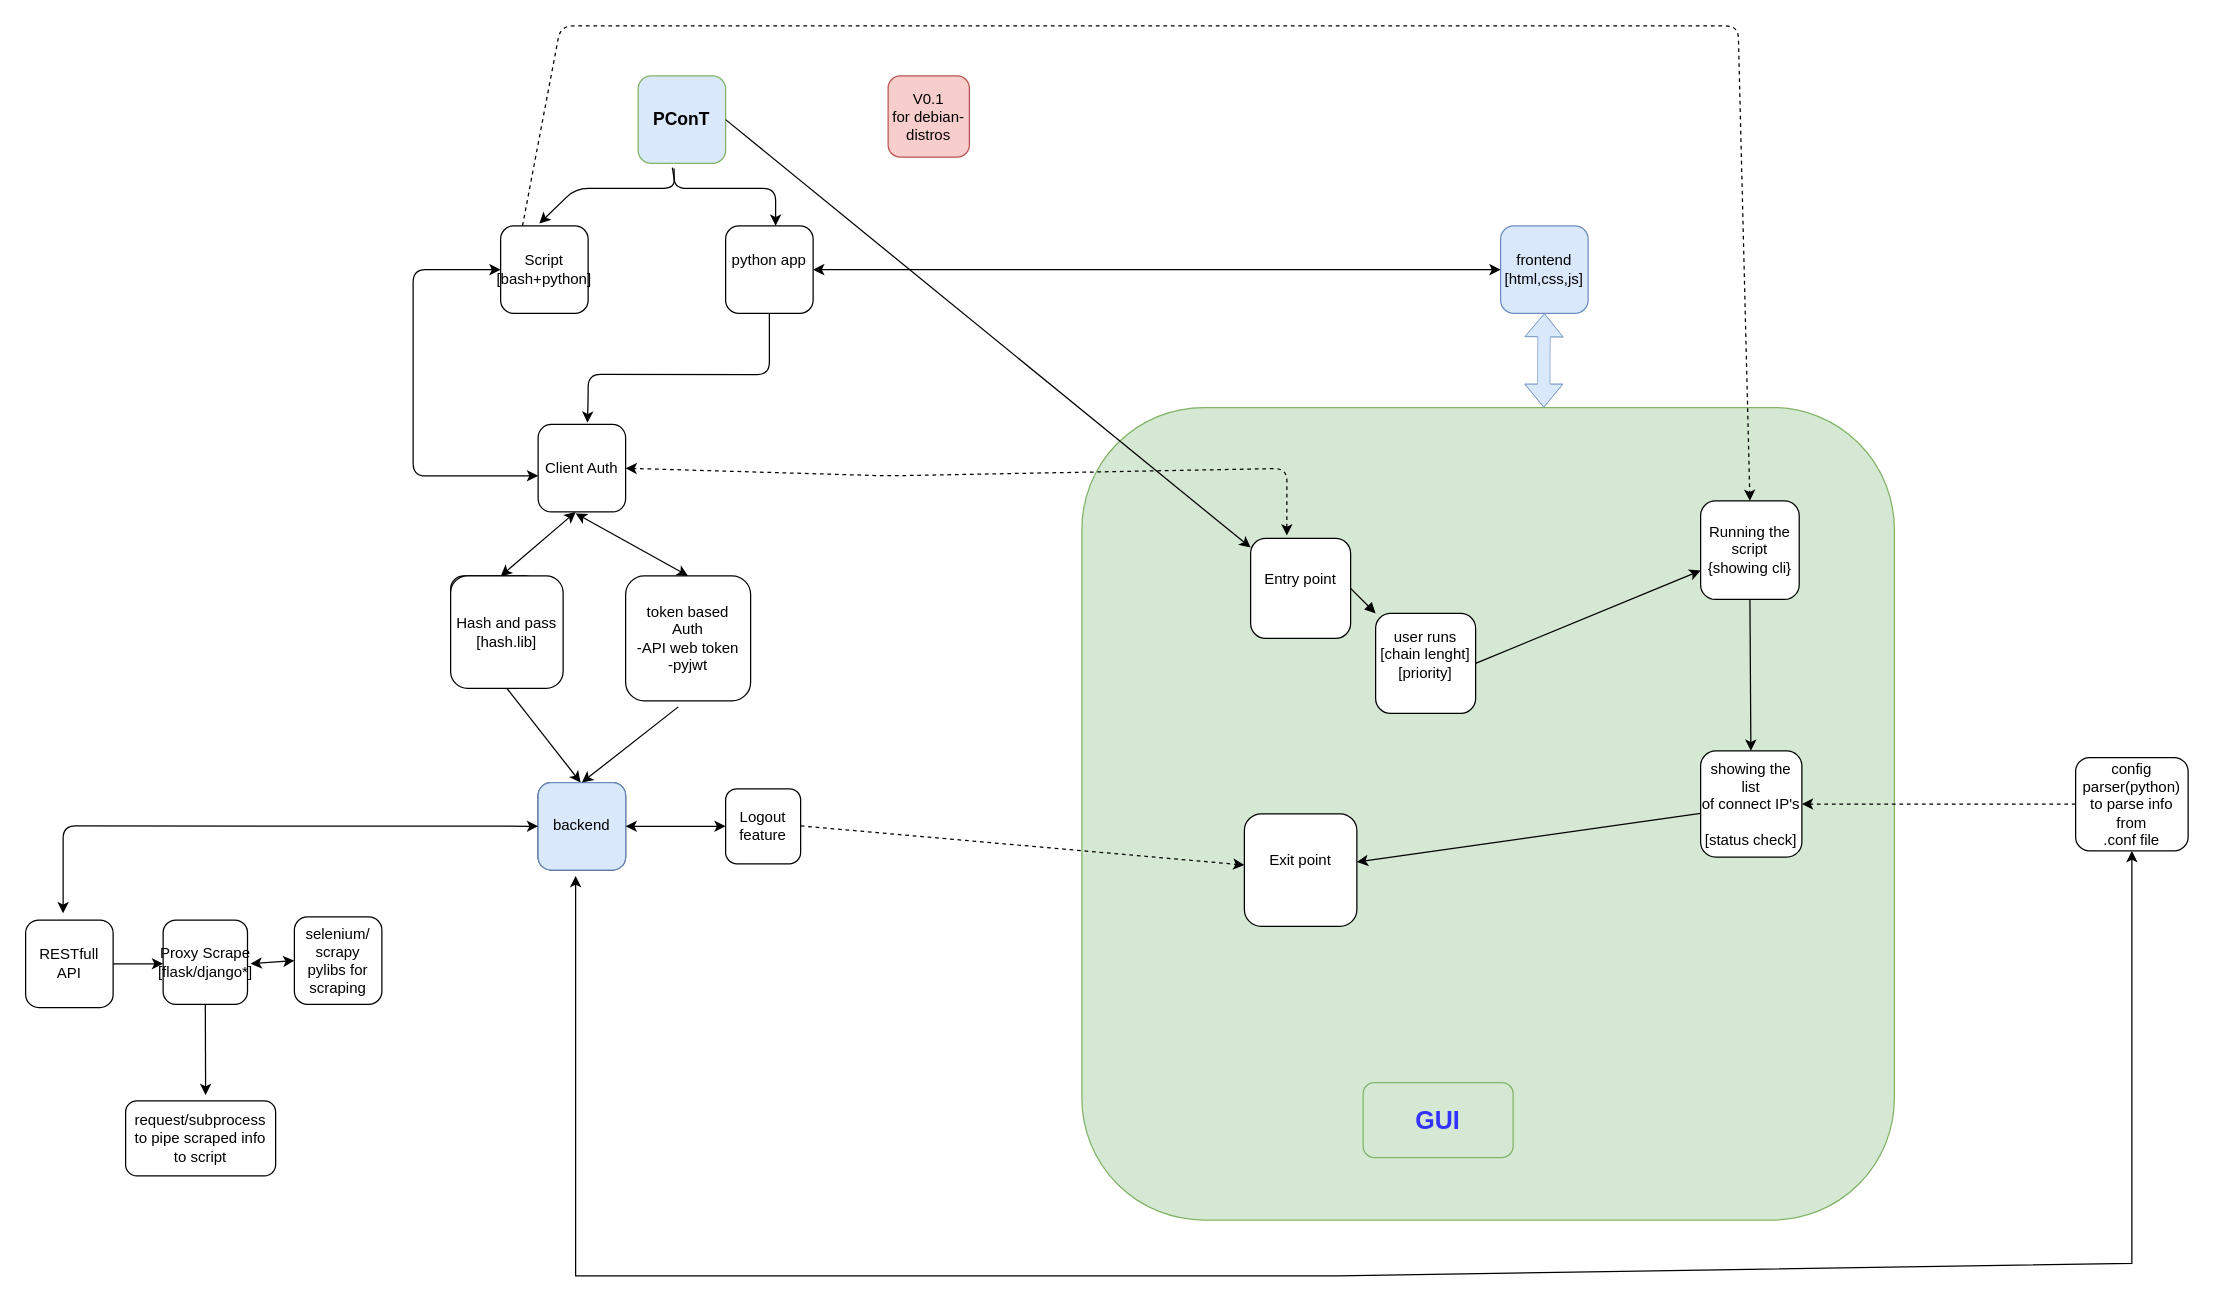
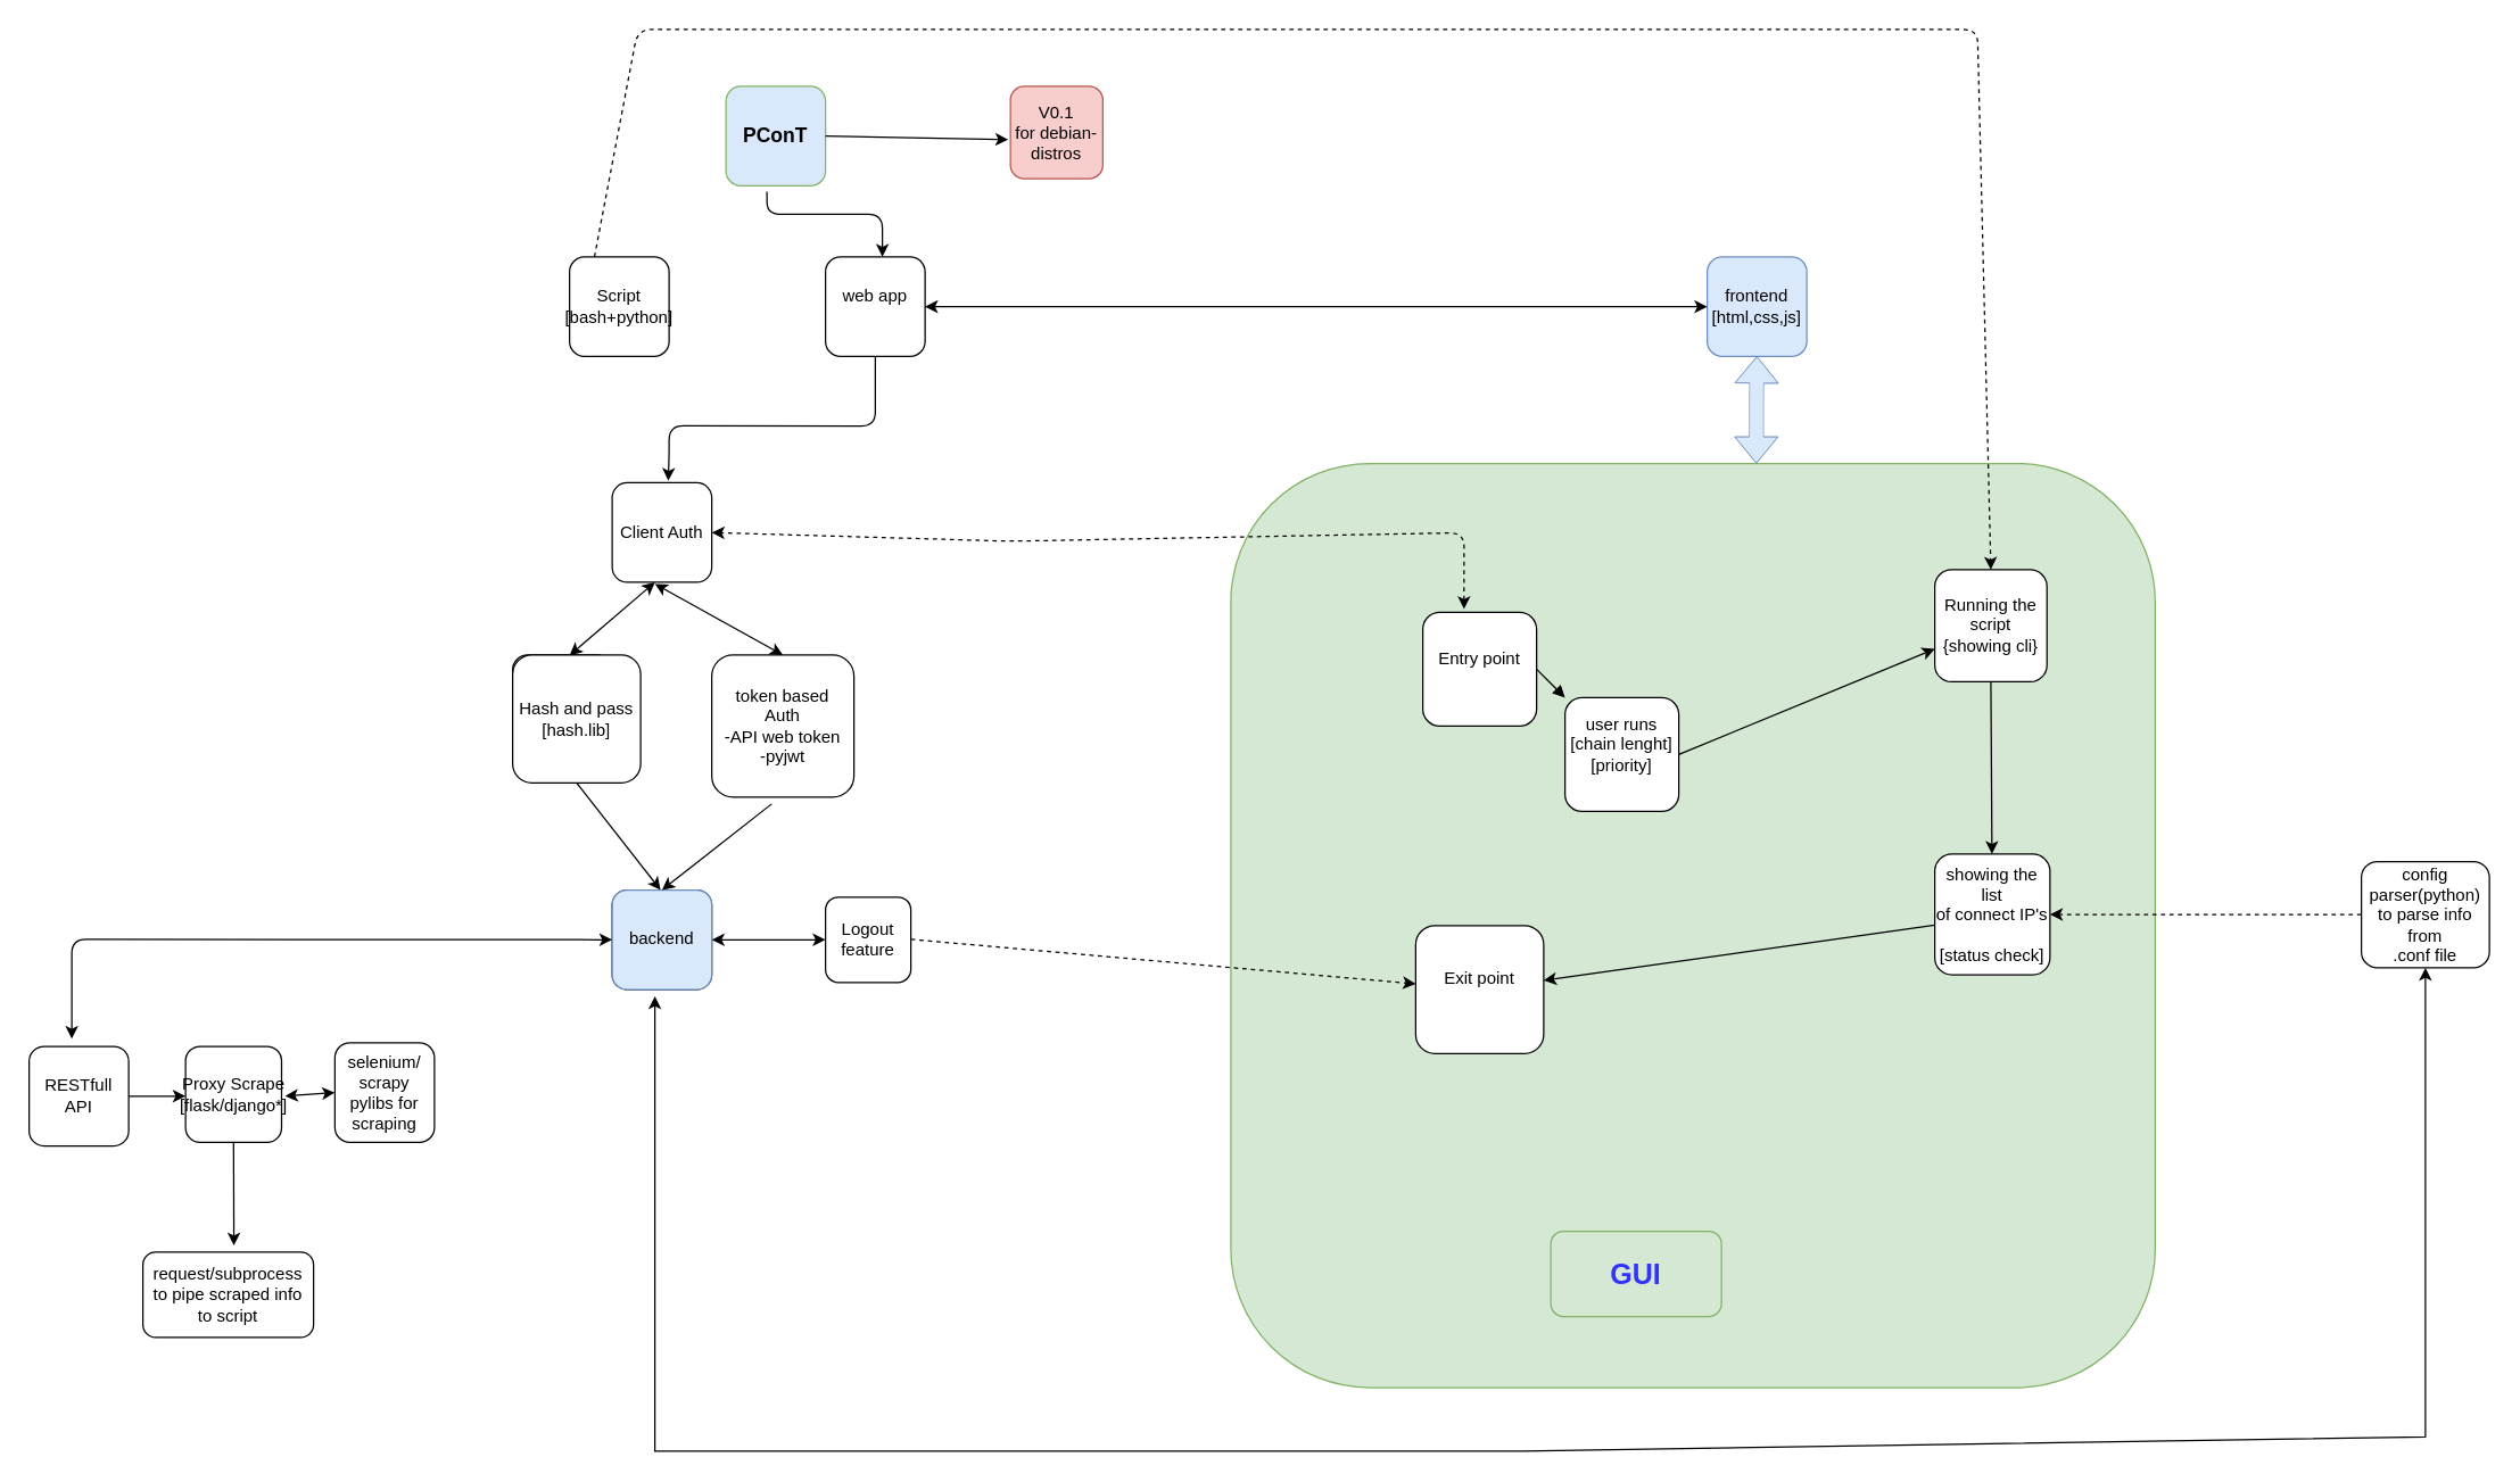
- <mxCell id="4" value="" style="endArrow=classic;html=1;rounded=1;entryX=0.442;entryY=-0.026;entryDx=0;entryDy=0;entryPerimeter=0;labelBackgroundColor=none;fontColor=default;exitX=0.391;exitY=1.048;exitDx=0;exitDy=0;exitPerimeter=0;" parent="1" target="5" edge="1" source="3"><mxGeometry width="50" height="50" relative="1" as="geometry"><mxPoint x="540" y="150" as="sourcePoint" /><mxPoint x="464.71" y="210" as="targetPoint" /><Array as="points"><mxPoint x="540" y="150" /><mxPoint x="500" y="150" /><mxPoint x="460" y="150" /></Array></mxGeometry></mxCell>
- <mxCell id="7" value="&lt;div&gt;python app&lt;/div&gt;&lt;div&gt;&lt;br&gt;&lt;/div&gt;" style="whiteSpace=wrap;html=1;aspect=fixed;rounded=1;labelBackgroundColor=none;" parent="1" vertex="1"><mxGeometry x="580" y="180" width="70" height="70" as="geometry" /></mxCell>
+ <mxCell id="7" value="&lt;div&gt;web app&lt;/div&gt;&lt;div&gt;&lt;br&gt;&lt;/div&gt;" style="whiteSpace=wrap;html=1;aspect=fixed;rounded=1;labelBackgroundColor=none;" parent="1" vertex="1"><mxGeometry x="580" y="180" width="70" height="70" as="geometry" /></mxCell>
- <mxCell id="22" value="" style="endArrow=classic;html=1;rounded=1;exitX=1;exitY=0.5;exitDx=0;exitDy=0;labelBackgroundColor=none;fontColor=default;" edge="1" parent="1" source="3" target="32"><mxGeometry width="50" height="50" relative="1" as="geometry"><mxPoint x="590" y="280" as="sourcePoint" /><mxPoint x="750" y="100" as="targetPoint" /></mxGeometry></mxCell>
+ <mxCell id="22" value="" style="endArrow=classic;html=1;rounded=1;exitX=1;exitY=0.5;exitDx=0;exitDy=0;entryX=-0.024;entryY=0.577;entryDx=0;entryDy=0;entryPerimeter=0;labelBackgroundColor=none;fontColor=default;" edge="1" parent="1" source="3" target="23"><mxGeometry width="50" height="50" relative="1" as="geometry"><mxPoint x="590" y="280" as="sourcePoint" /><mxPoint x="750" y="100" as="targetPoint" /></mxGeometry></mxCell>
- <mxCell id="12" value="" style="endArrow=classic;startArrow=classic;html=1;rounded=1;entryX=0;entryY=0.5;entryDx=0;entryDy=0;exitX=0;exitY=0.587;exitDx=0;exitDy=0;exitPerimeter=0;labelBackgroundColor=none;fontColor=default;" parent="1" source="10" target="5" edge="1"><mxGeometry width="50" height="50" relative="1" as="geometry"><mxPoint x="300" y="210" as="sourcePoint" /><mxPoint x="640" y="300" as="targetPoint" /><Array as="points"><mxPoint x="330" y="380" /><mxPoint x="330" y="300" /><mxPoint x="330" y="215" /></Array></mxGeometry></mxCell>
